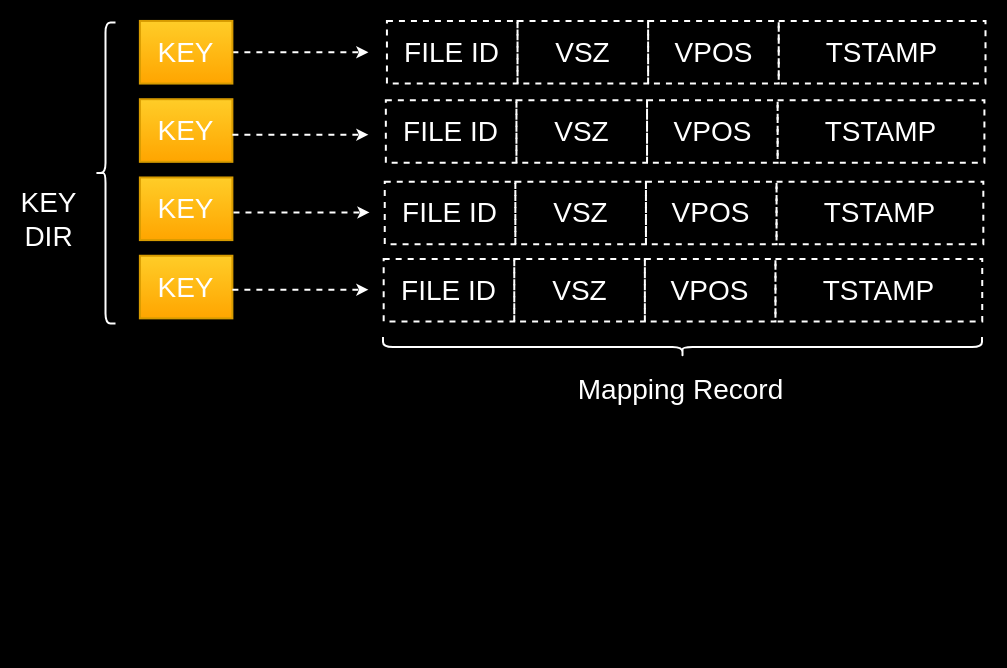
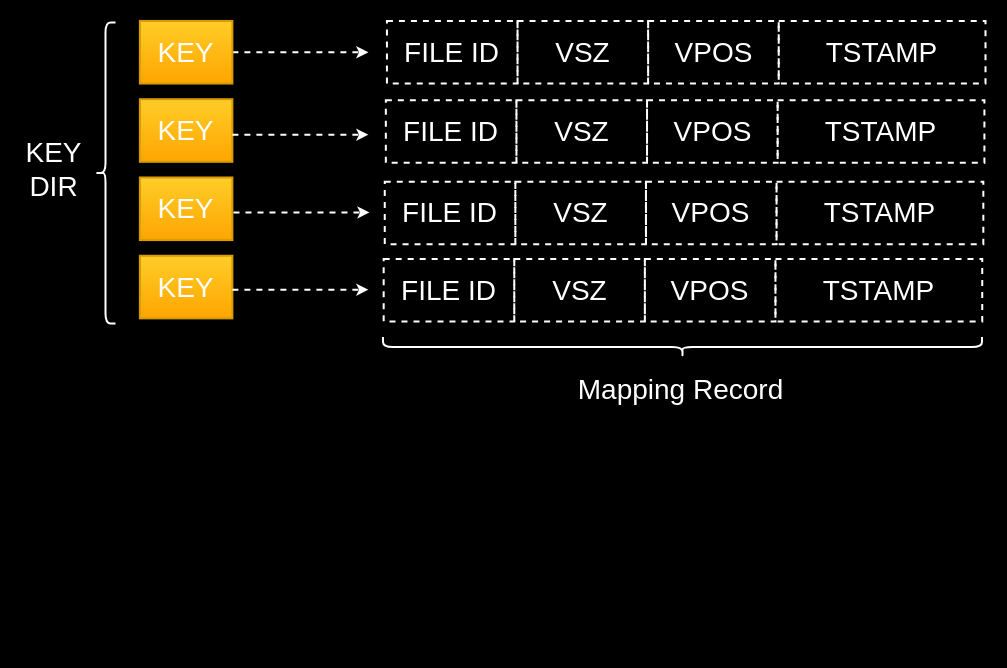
- <mxCell id="7" value="KEY&lt;br&gt;DIR" style="text;html=1;align=center;verticalAlign=middle;resizable=0;points=[];autosize=1;strokeColor=none;fillColor=none;fontSize=28;fontColor=#FFFFFF;" vertex="1" parent="1"><mxGeometry x="15.001" y="183.004" width="66" height="72" as="geometry" /></mxCell>
+ <mxCell id="7" value="KEY&lt;br&gt;DIR" style="text;html=1;align=center;verticalAlign=middle;resizable=0;points=[];autosize=1;strokeColor=none;fillColor=none;fontSize=28;fontColor=#FFFFFF;" vertex="1" parent="1"><mxGeometry x="20.001" y="133.004" width="66" height="72" as="geometry" /></mxCell>
